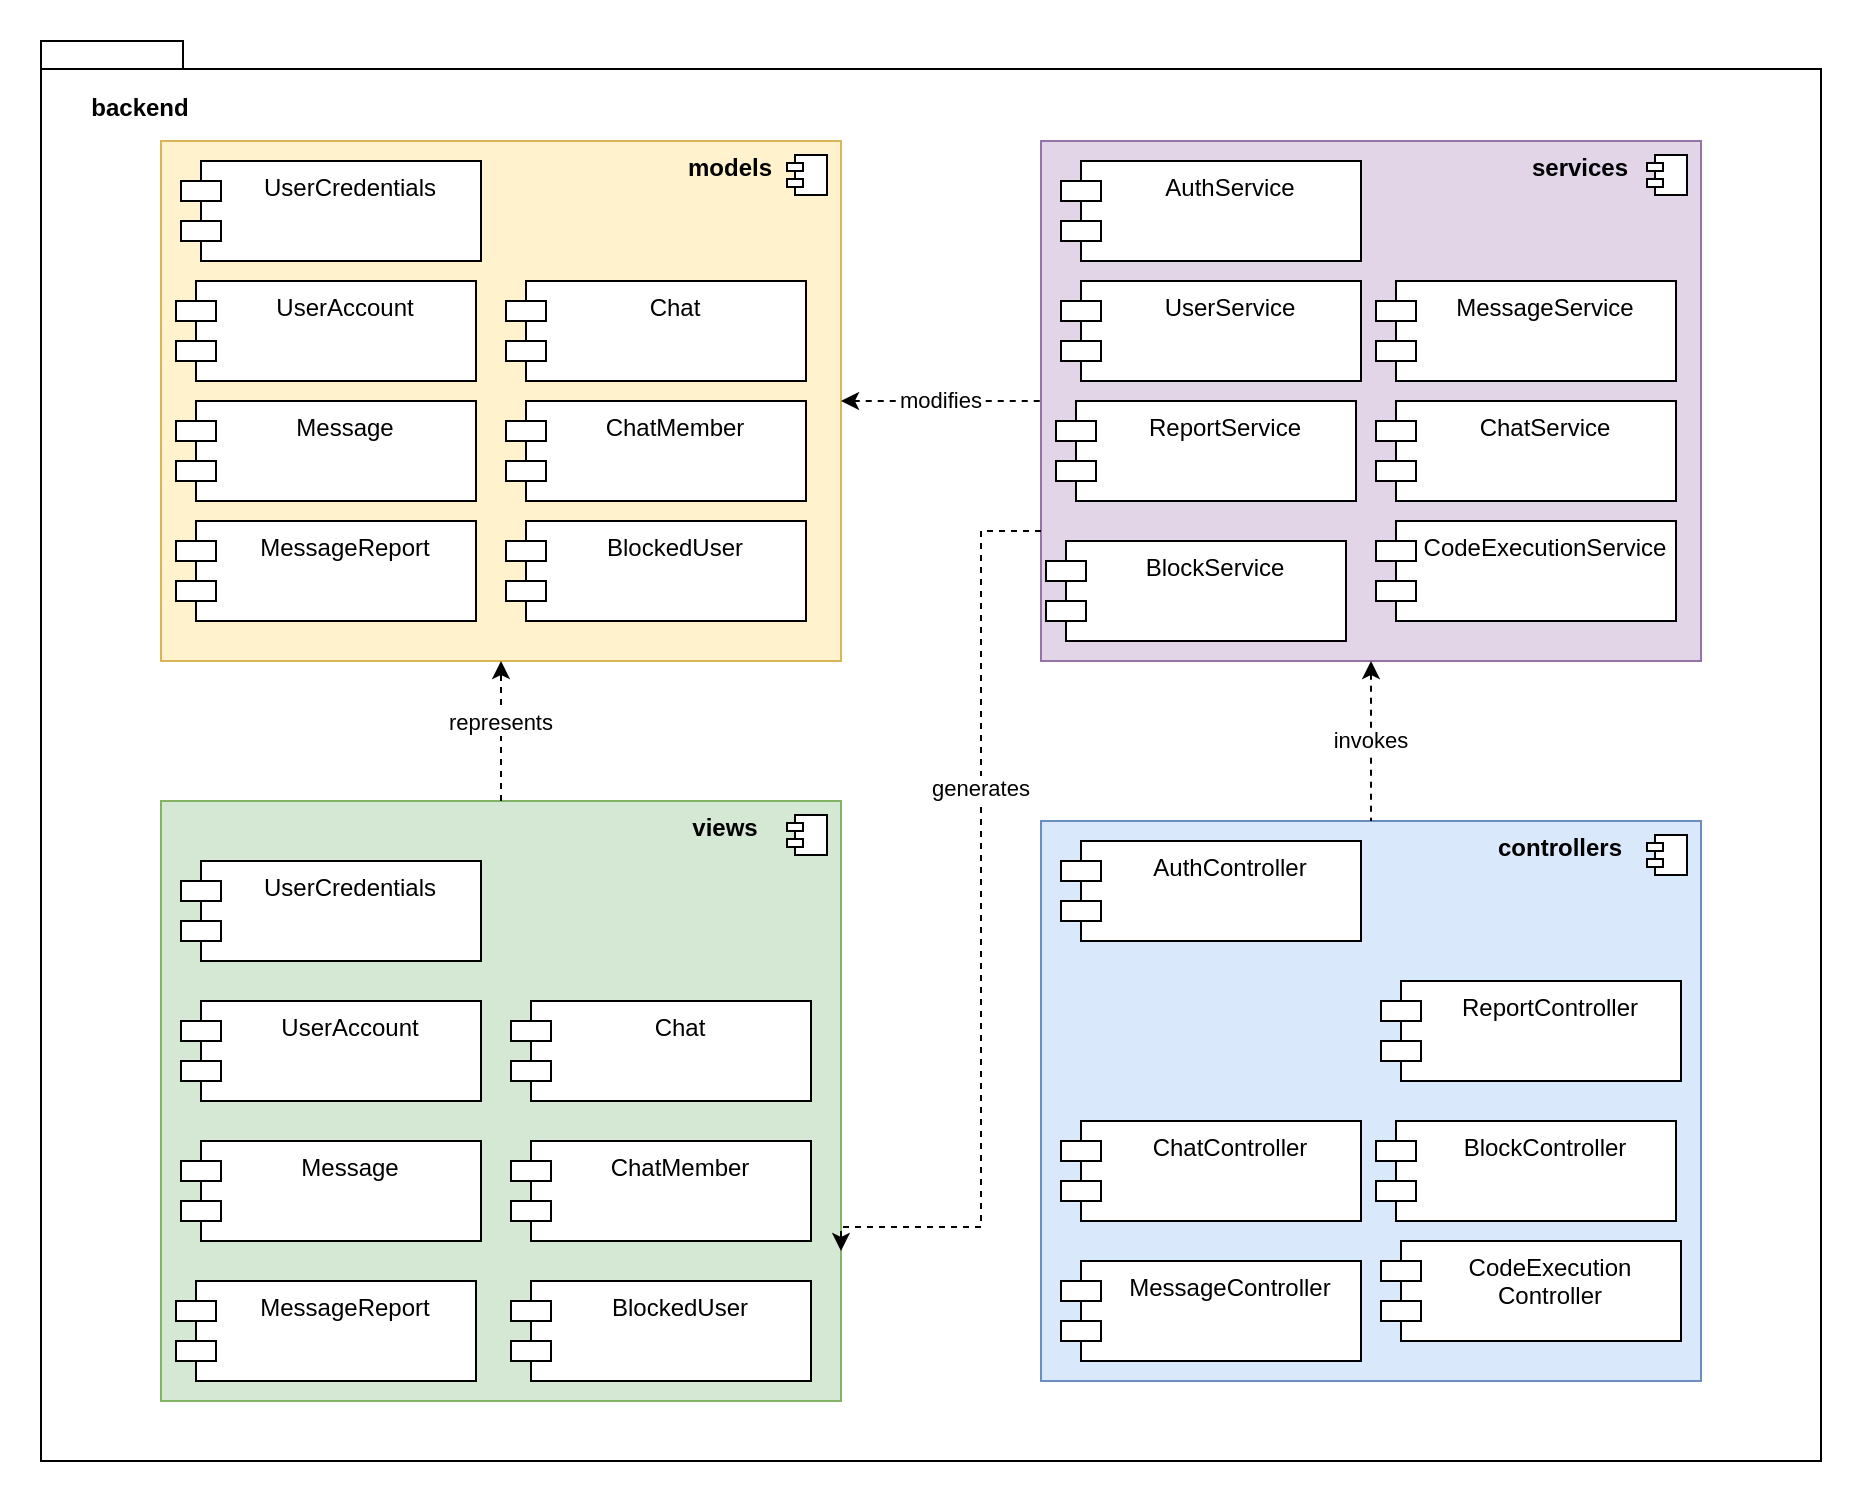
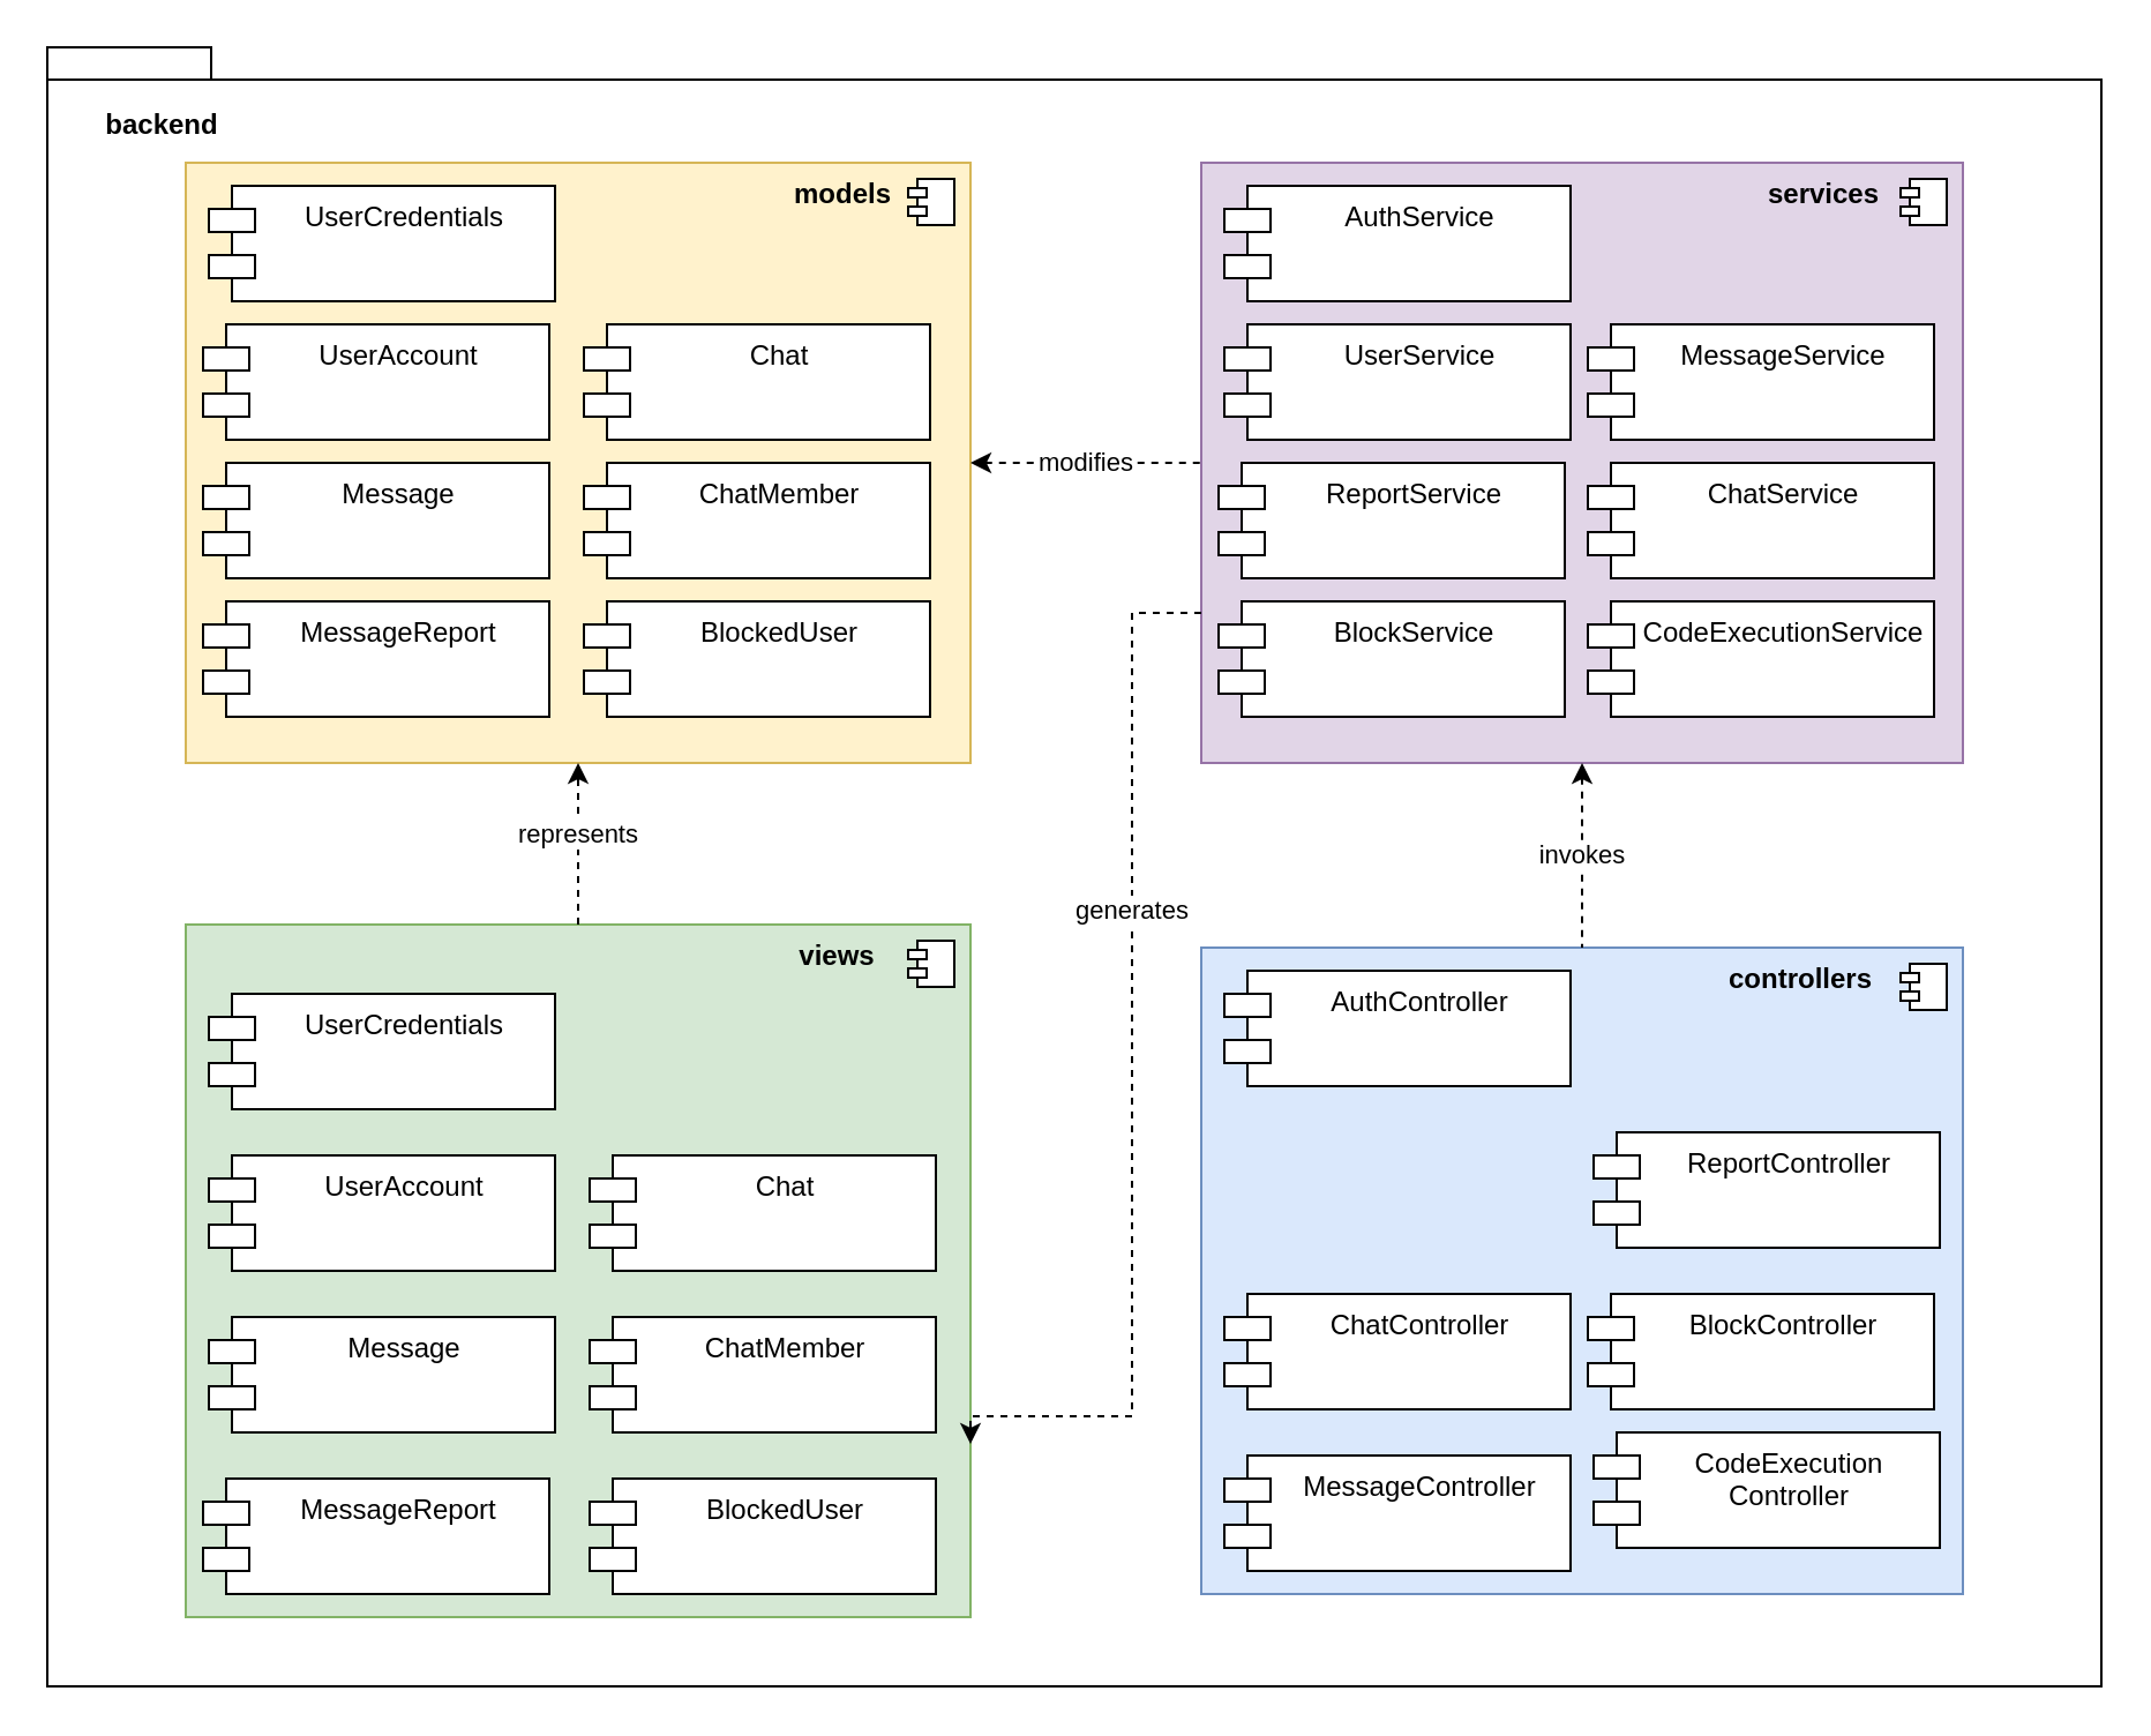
- <mxCell id="46" value="BlockService" style="shape=module;align=left;spacingLeft=20;align=center;verticalAlign=top;" parent="1" vertex="1"><mxGeometry x="522.5" y="270" width="150" height="50" as="geometry" /></mxCell>
+ <mxCell id="46" value="BlockService" style="shape=module;align=left;spacingLeft=20;align=center;verticalAlign=top;" parent="1" vertex="1"><mxGeometry x="527.5" y="260" width="150" height="50" as="geometry" /></mxCell>
